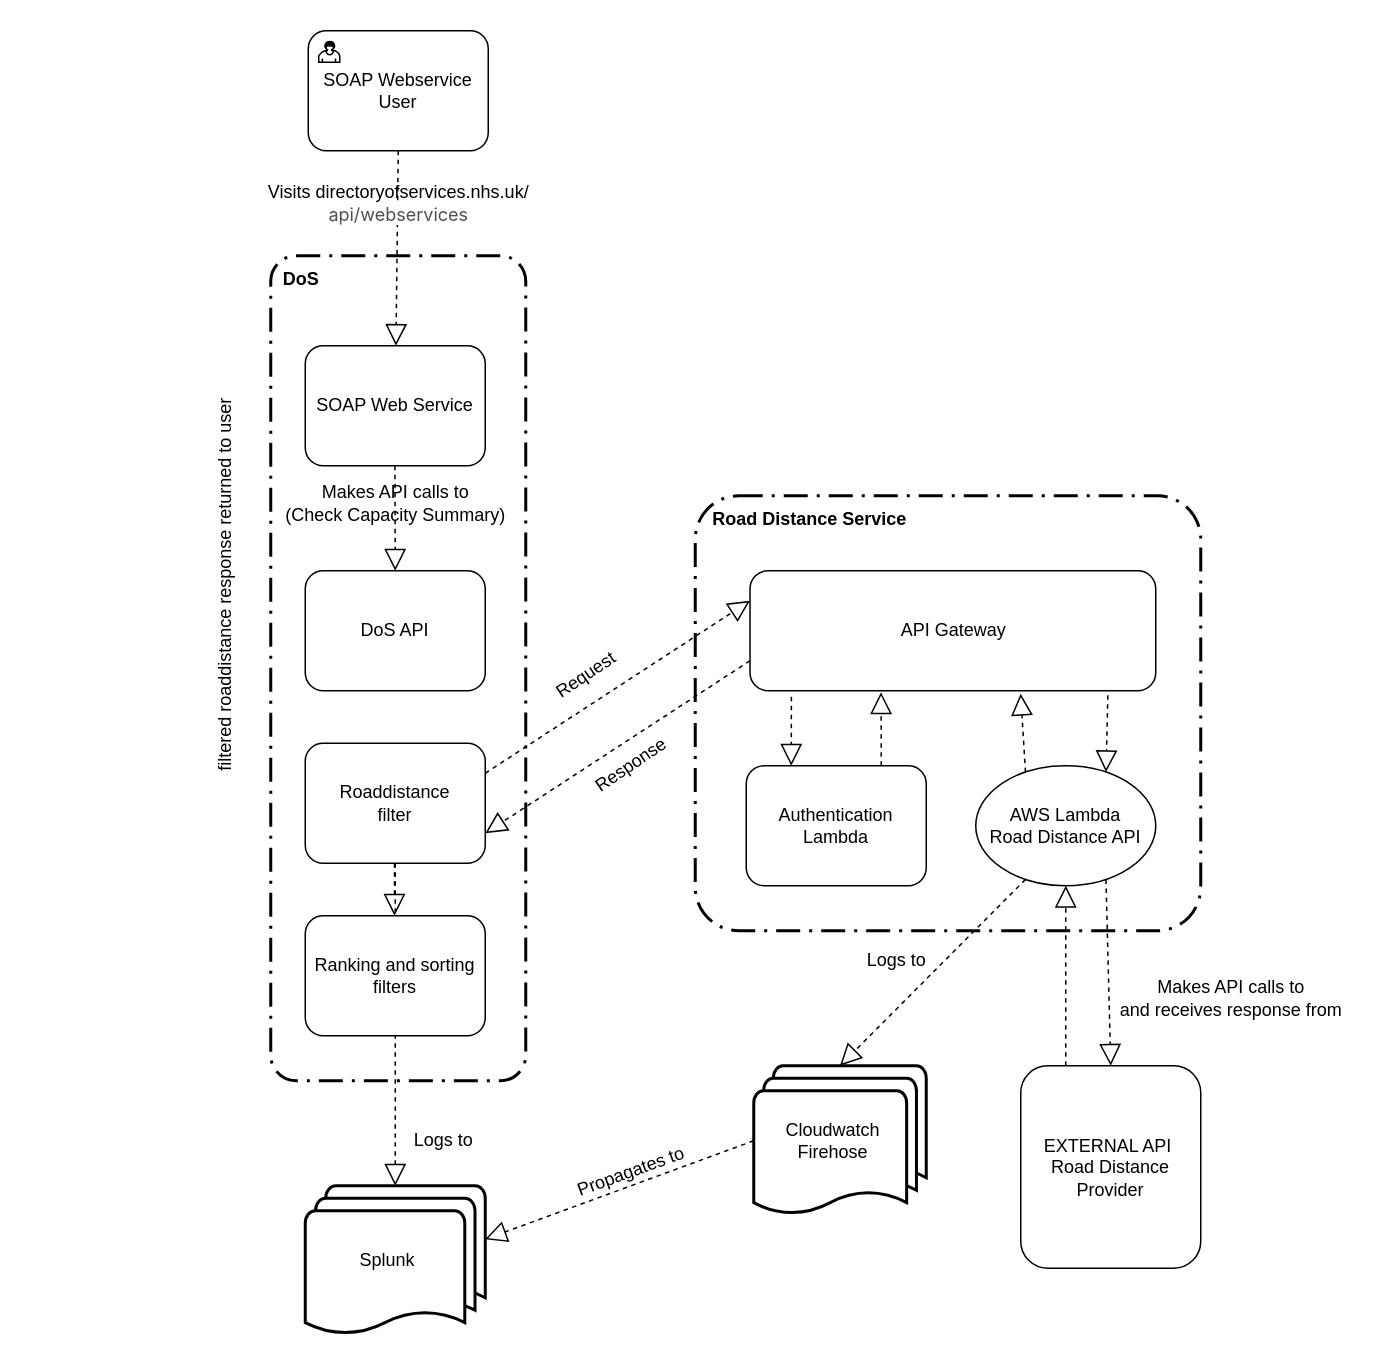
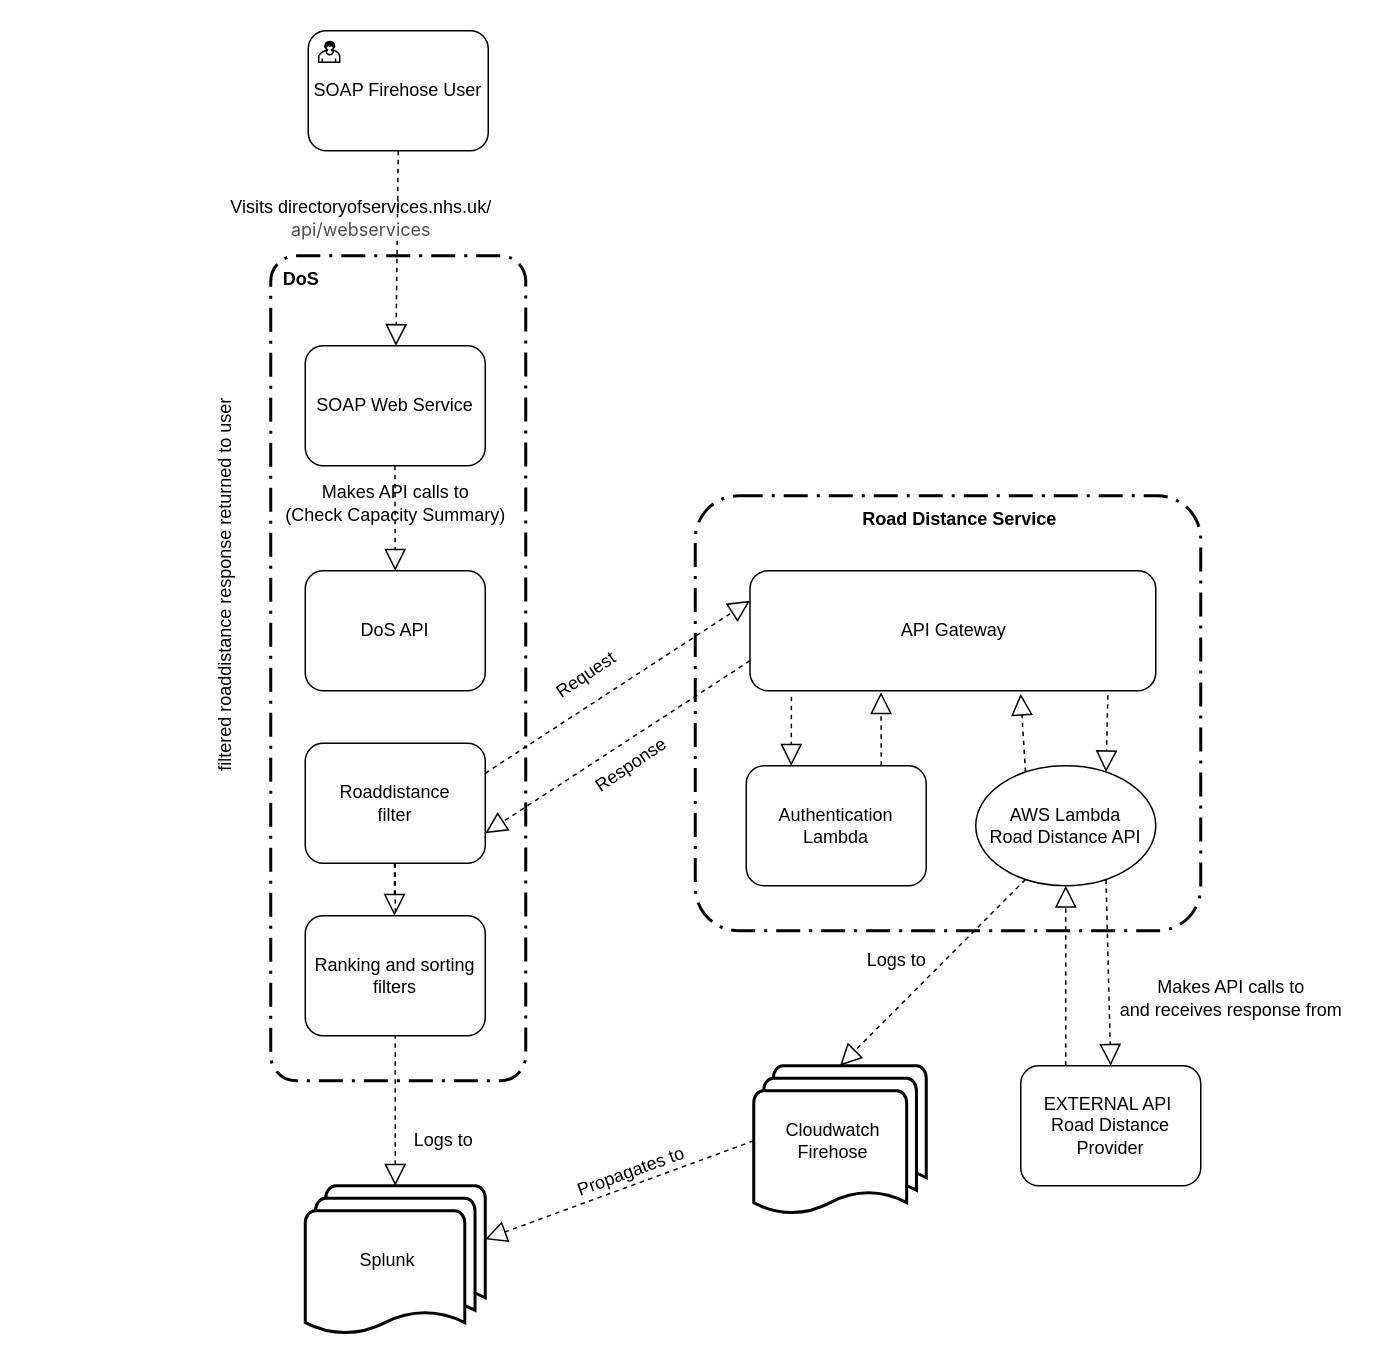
- <mxCell id="4" value="SOAP Webservice User" style="html=1;whiteSpace=wrap;rounded=1;dropTarget=0;" parent="1" vertex="1"><mxGeometry x="205" y="20" width="120" height="80" as="geometry" /></mxCell>
+ <mxCell id="4" value="SOAP Firehose User" style="html=1;whiteSpace=wrap;rounded=1;dropTarget=0;" parent="1" vertex="1"><mxGeometry x="205" y="20" width="120" height="80" as="geometry" /></mxCell>
- <mxCell id="13" value="Visits directoryofservices.nhs.uk/&lt;br&gt;&lt;span style=&quot;color: rgb(80 , 80 , 80) ; font-family: &amp;#34;inter&amp;#34; , &amp;#34;opensans&amp;#34; , &amp;#34;helvetica&amp;#34; , &amp;#34;arial&amp;#34; , sans-serif ; text-align: left ; background-color: rgb(255 , 255 , 255)&quot;&gt;api/webservices&lt;/span&gt;" style="text;html=1;align=center;verticalAlign=middle;resizable=0;points=[];autosize=1;" parent="1" vertex="1"><mxGeometry x="170" y="120" width="190" height="30" as="geometry" /></mxCell>
+ <mxCell id="13" value="Visits directoryofservices.nhs.uk/&lt;br&gt;&lt;span style=&quot;color: rgb(80 , 80 , 80) ; font-family: &amp;#34;inter&amp;#34; , &amp;#34;opensans&amp;#34; , &amp;#34;helvetica&amp;#34; , &amp;#34;arial&amp;#34; , sans-serif ; text-align: left ; background-color: rgb(255 , 255 , 255)&quot;&gt;api/webservices&lt;/span&gt;" style="text;html=1;align=center;verticalAlign=middle;resizable=0;points=[];autosize=1;" parent="1" vertex="1"><mxGeometry x="145" y="130" width="190" height="30" as="geometry" /></mxCell>
- <mxCell id="23" value="Road Distance Service" style="text;html=1;align=center;verticalAlign=middle;resizable=0;points=[];autosize=1;fontStyle=1" parent="1" vertex="1"><mxGeometry x="469" y="336" width="140" height="20" as="geometry" /></mxCell>
+ <mxCell id="23" value="Road Distance Service" style="text;html=1;align=center;verticalAlign=middle;resizable=0;points=[];autosize=1;fontStyle=1" parent="1" vertex="1"><mxGeometry x="569" y="336" width="140" height="20" as="geometry" /></mxCell>
- <mxCell id="8" value="EXTERNAL API&amp;nbsp;&lt;br&gt;Road Distance Provider" style="rounded=1;whiteSpace=wrap;html=1;" parent="1" vertex="1"><mxGeometry x="680" y="710" width="120" height="135" as="geometry" /></mxCell>
+ <mxCell id="8" value="EXTERNAL API&amp;nbsp;&lt;br&gt;Road Distance Provider" style="rounded=1;whiteSpace=wrap;html=1;" parent="1" vertex="1"><mxGeometry x="680" y="710" width="120" height="80" as="geometry" /></mxCell>
